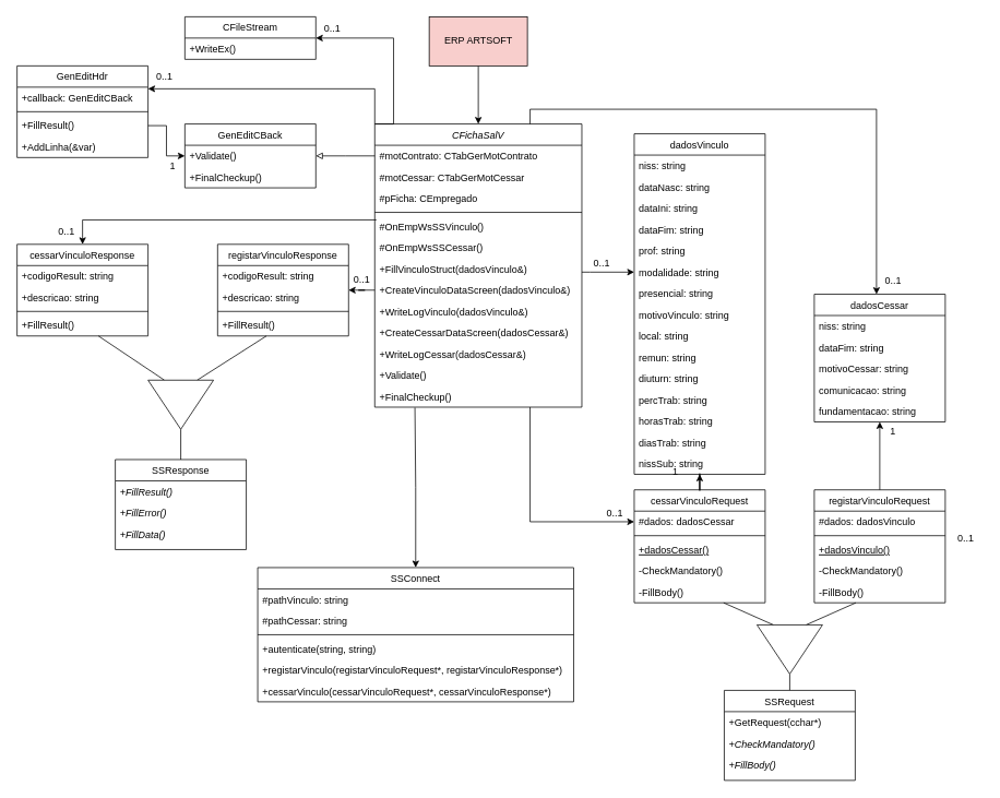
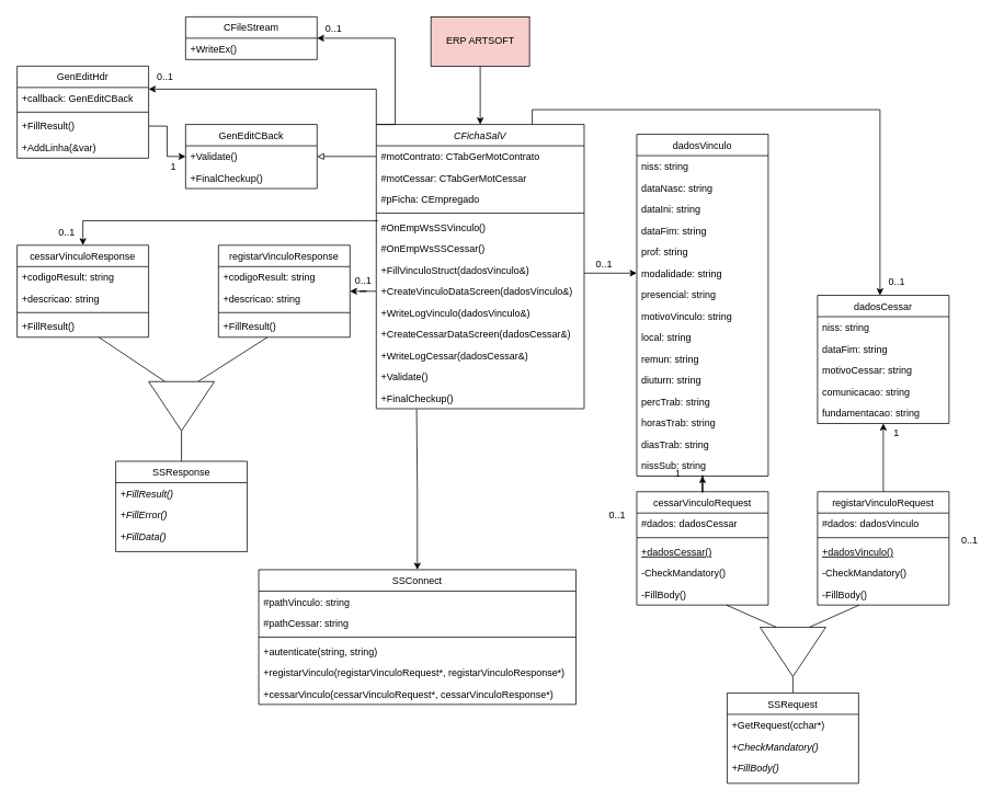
- <mxCell id="110" style="edgeStyle=orthogonalEdgeStyle;rounded=0;orthogonalLoop=1;jettySize=auto;html=1;exitX=0;exitY=0.5;exitDx=0;exitDy=0;entryX=0.75;entryY=1;entryDx=0;entryDy=0;startArrow=classic;startFill=1;endArrow=none;endFill=0;" edge="1" parent="1" source="32" target="4"><mxGeometry relative="1" as="geometry" /></mxCell>
